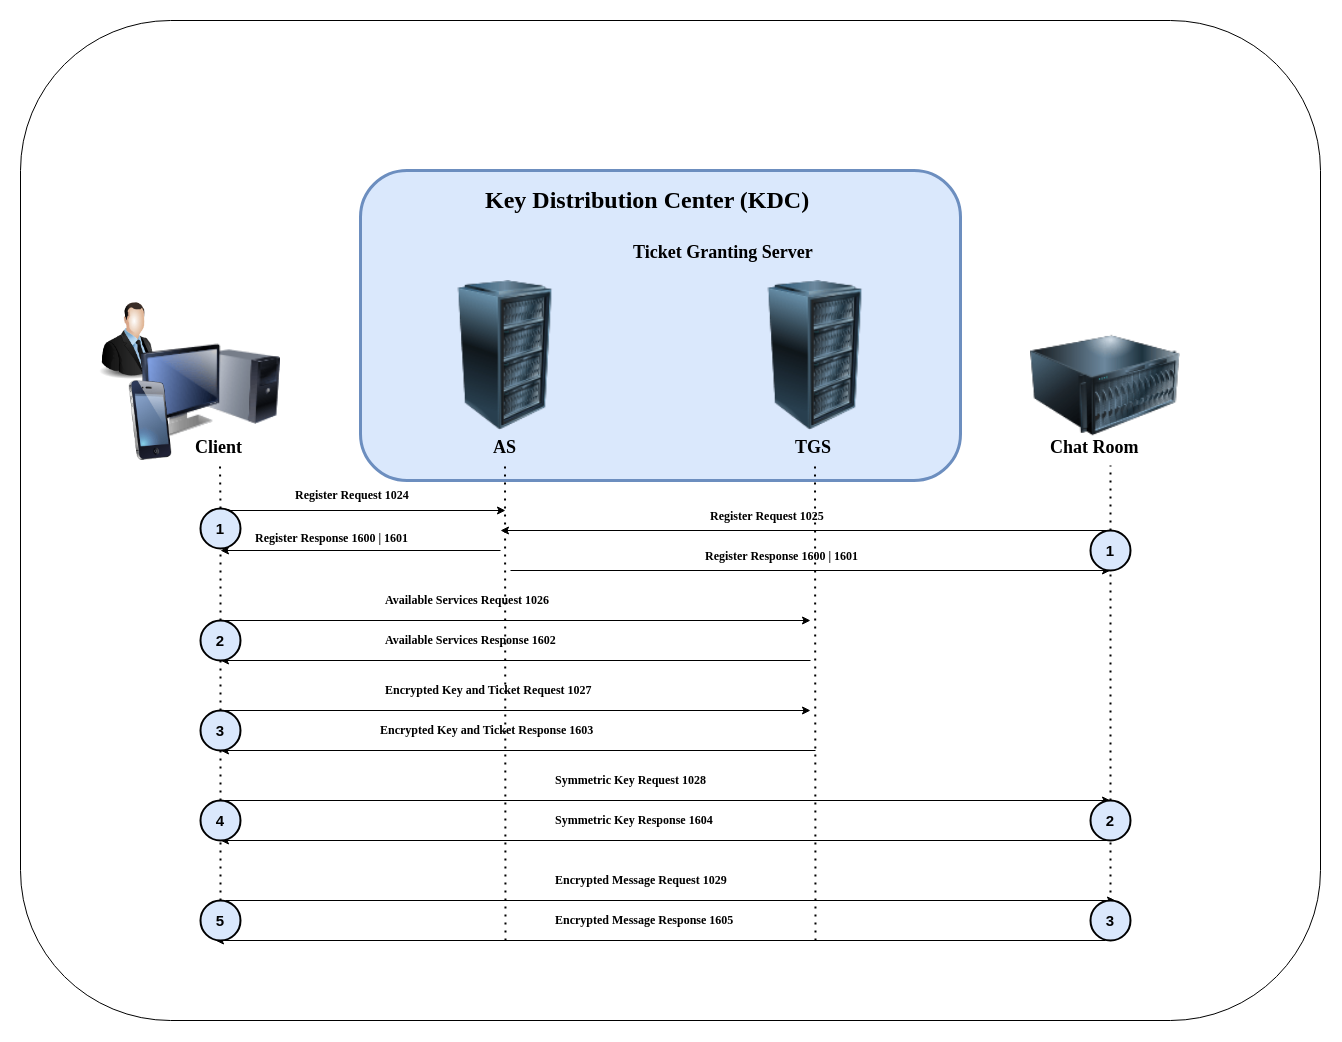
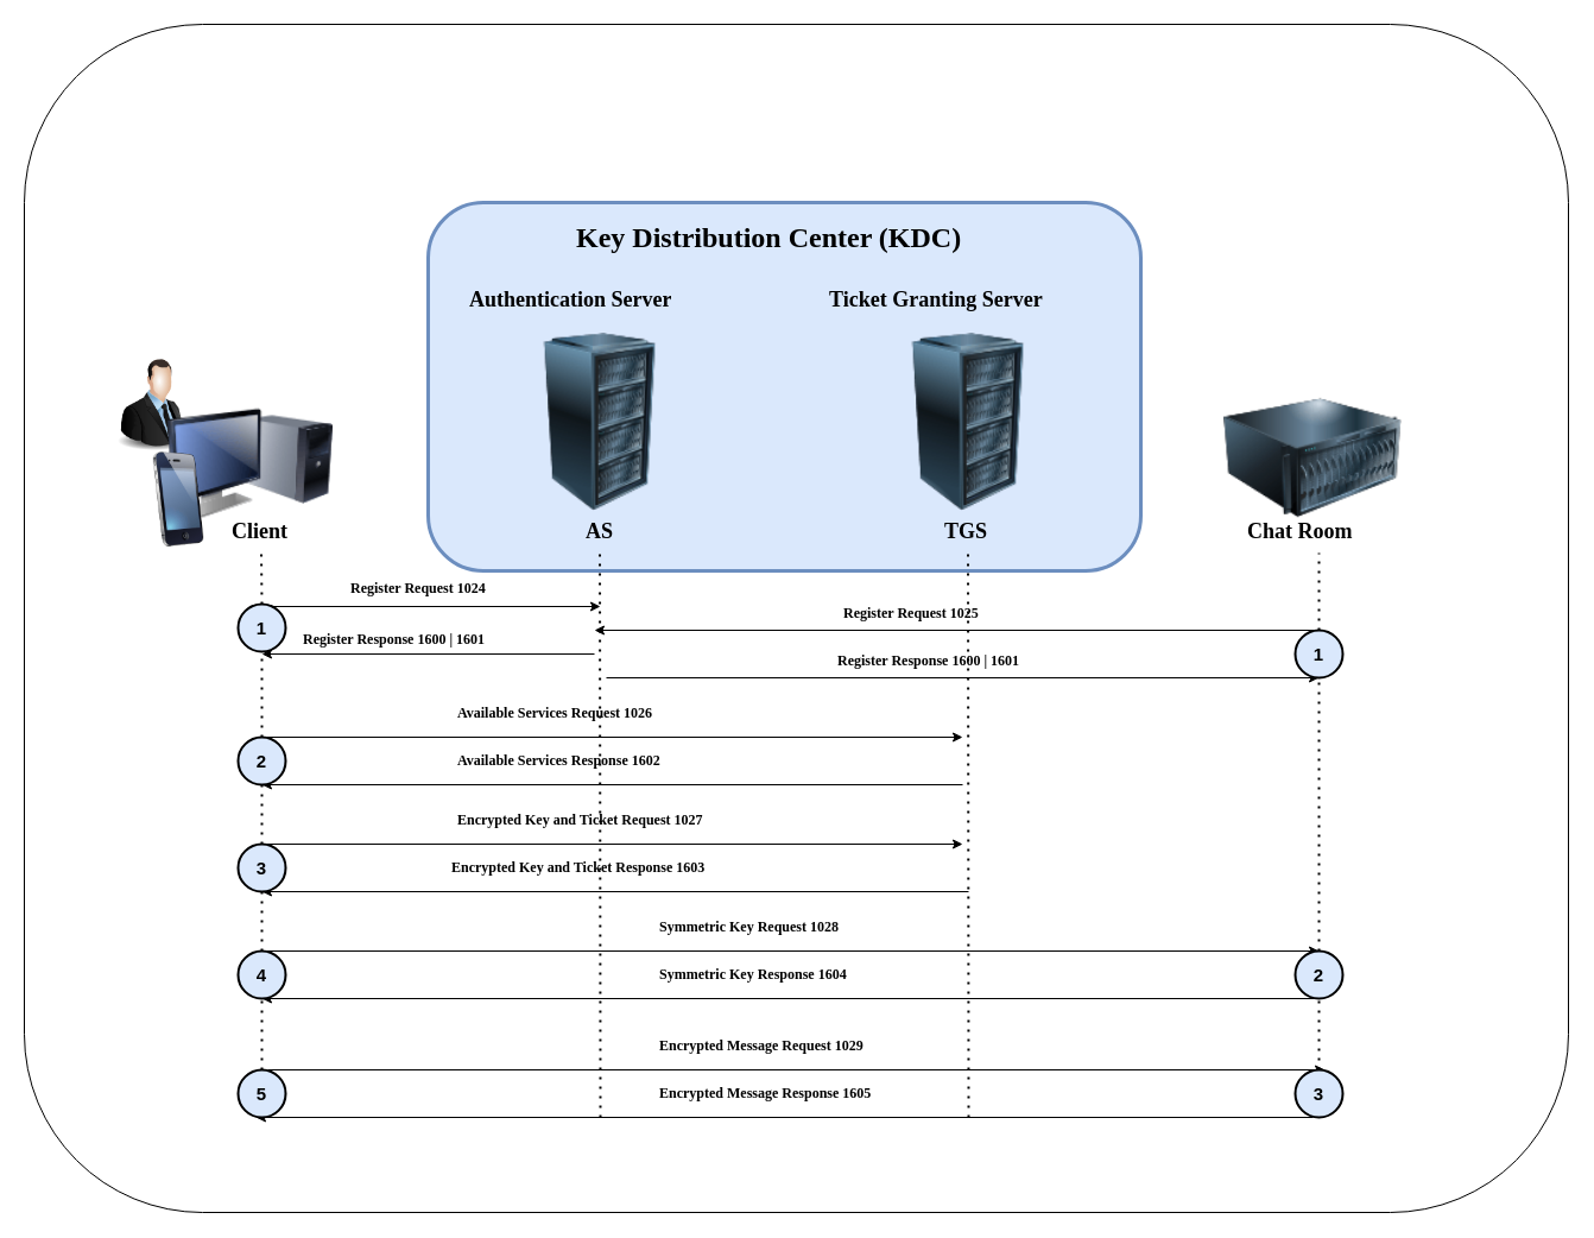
+ <mxCell id="9" value="&lt;h1 style=&quot;font-size: 18px;&quot;&gt;&lt;font face=&quot;Verdana&quot;&gt;&lt;span style=&quot;&quot;&gt;Authentication Server&lt;/span&gt;&lt;/font&gt;&lt;/h1&gt;" style="text;html=1;spacing=5;spacingTop=-20;whiteSpace=wrap;overflow=hidden;rounded=0;fontStyle=1" parent="1" vertex="1"><mxGeometry x="390" y="240" width="230" height="30" as="geometry" /></mxCell>
- <mxCell id="10" value="&lt;h1 style=&quot;font-size: 18px;&quot;&gt;&lt;font face=&quot;Verdana&quot;&gt;&lt;span style=&quot;&quot;&gt;Ticket Granting Server&lt;/span&gt;&lt;/font&gt;&lt;/h1&gt;" style="text;html=1;spacing=5;spacingTop=-20;whiteSpace=wrap;overflow=hidden;rounded=0;fontStyle=1" parent="1" vertex="1"><mxGeometry x="627.5" y="240" width="245" height="30" as="geometry" /></mxCell>
+ <mxCell id="10" value="&lt;h1 style=&quot;font-size: 18px;&quot;&gt;&lt;font face=&quot;Verdana&quot;&gt;&lt;span style=&quot;&quot;&gt;Ticket Granting Server&lt;/span&gt;&lt;/font&gt;&lt;/h1&gt;" style="text;html=1;spacing=5;spacingTop=-20;whiteSpace=wrap;overflow=hidden;rounded=0;fontStyle=1" parent="1" vertex="1"><mxGeometry x="692.5" y="240" width="245" height="30" as="geometry" /></mxCell>
